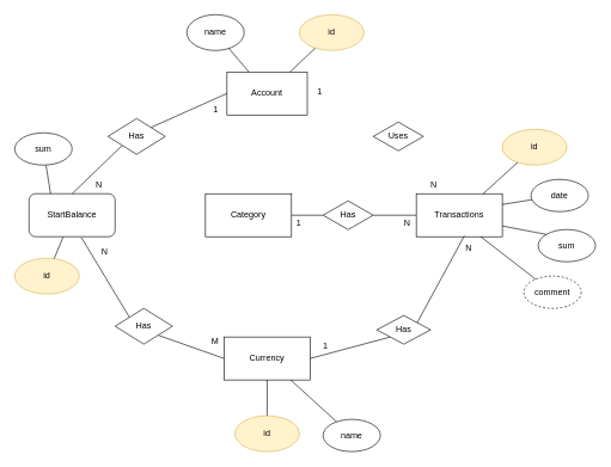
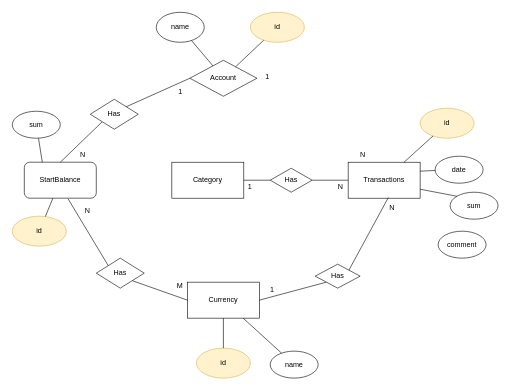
- <mxCell id="3" value="Account" style="rounded=0;whiteSpace=wrap;html=1;" vertex="1" parent="1"><mxGeometry x="316" y="100" width="112" height="60" as="geometry" /></mxCell>
+ <mxCell id="3" value="Account" style="rhombus;whiteSpace=wrap;html=1;" vertex="1" parent="1"><mxGeometry x="316" y="100" width="112" height="60" as="geometry" /></mxCell>
- <mxCell id="26" value="Uses" style="rhombus;whiteSpace=wrap;html=1;" vertex="1" parent="1"><mxGeometry x="520" y="170" width="70" height="40" as="geometry" /></mxCell>
- <mxCell id="33" value="date" style="ellipse;whiteSpace=wrap;html=1;" vertex="1" parent="1"><mxGeometry x="740" y="250" width="80" height="45" as="geometry" /></mxCell>
+ <mxCell id="33" value="date" style="ellipse;whiteSpace=wrap;html=1;" vertex="1" parent="1"><mxGeometry x="725" y="260" width="80" height="45" as="geometry" /></mxCell>
- <mxCell id="23" value="" style="endArrow=none;html=1;rounded=0;entryX=0.75;entryY=1;entryDx=0;entryDy=0;" edge="1" parent="1" source="34" target="6"><mxGeometry width="50" height="50" relative="1" as="geometry"><mxPoint x="750" y="660" as="sourcePoint" /><mxPoint x="800" y="610" as="targetPoint" /></mxGeometry></mxCell>
- <mxCell id="34" value="comment" style="ellipse;whiteSpace=wrap;html=1;dashed=1;" vertex="1" parent="1"><mxGeometry x="730" y="385" width="80" height="45" as="geometry" /></mxCell>
+ <mxCell id="34" value="comment" style="ellipse;whiteSpace=wrap;html=1;" vertex="1" parent="1"><mxGeometry x="730" y="385" width="80" height="45" as="geometry" /></mxCell>
